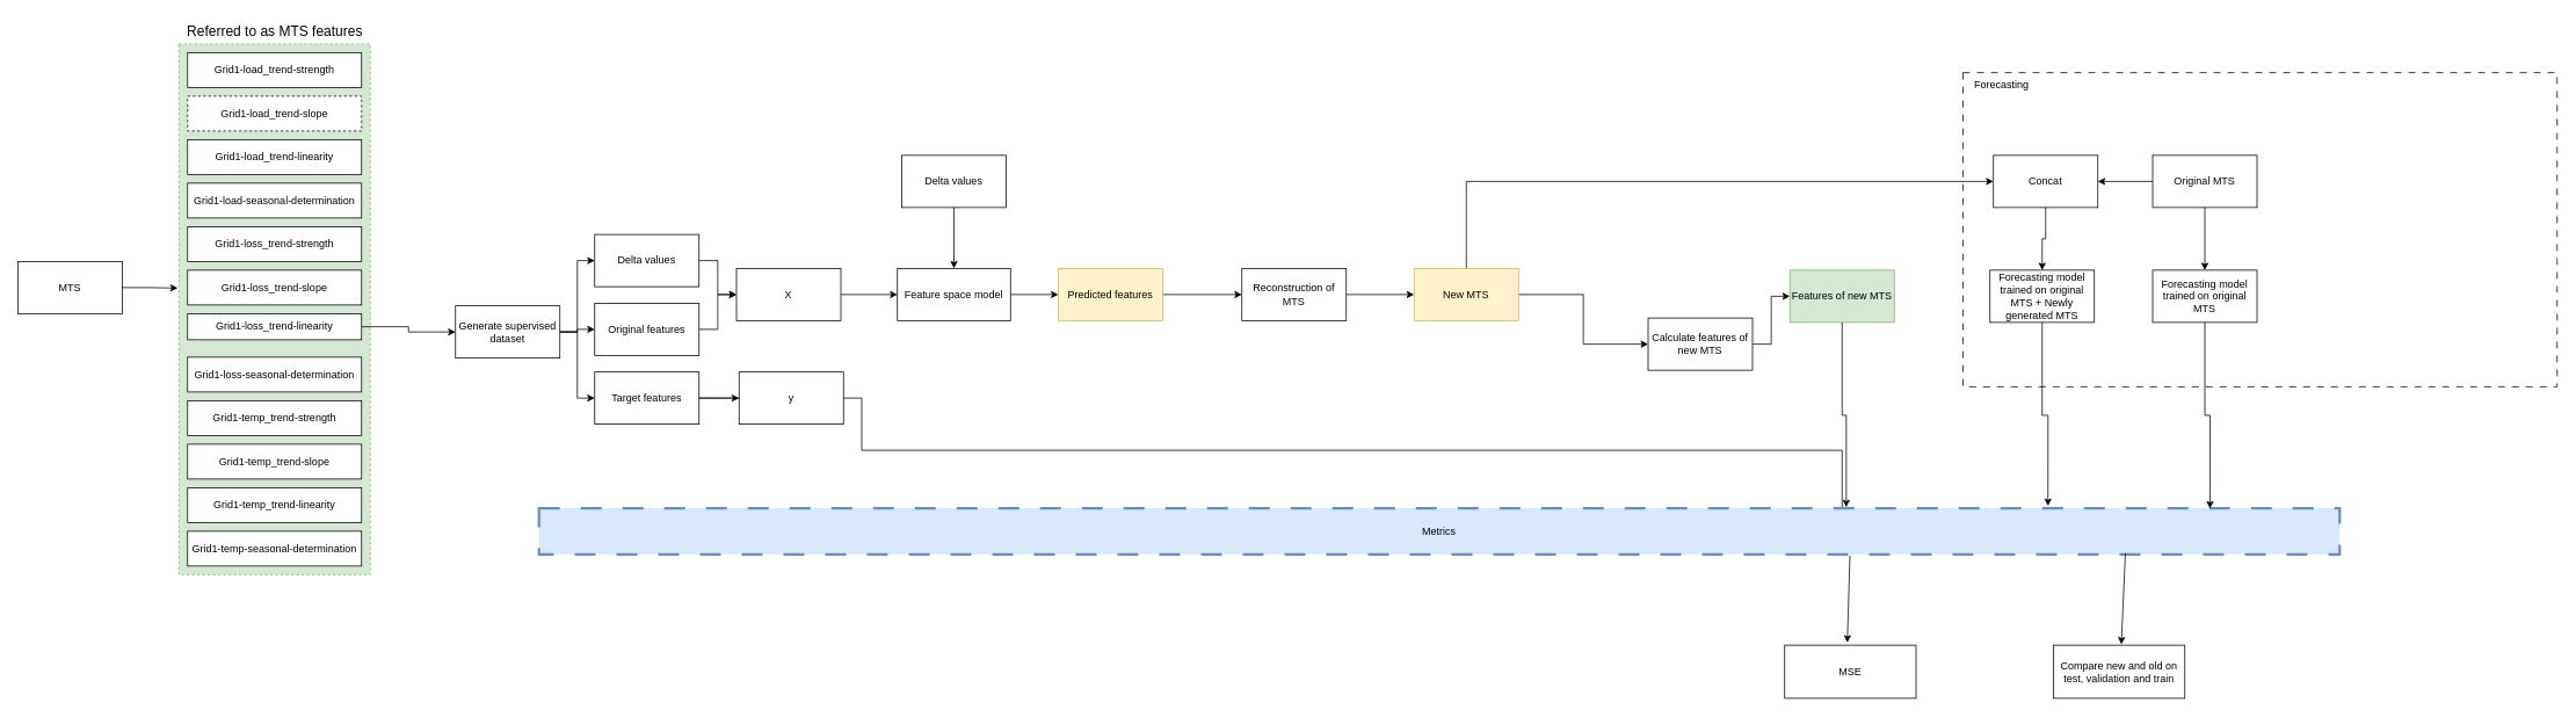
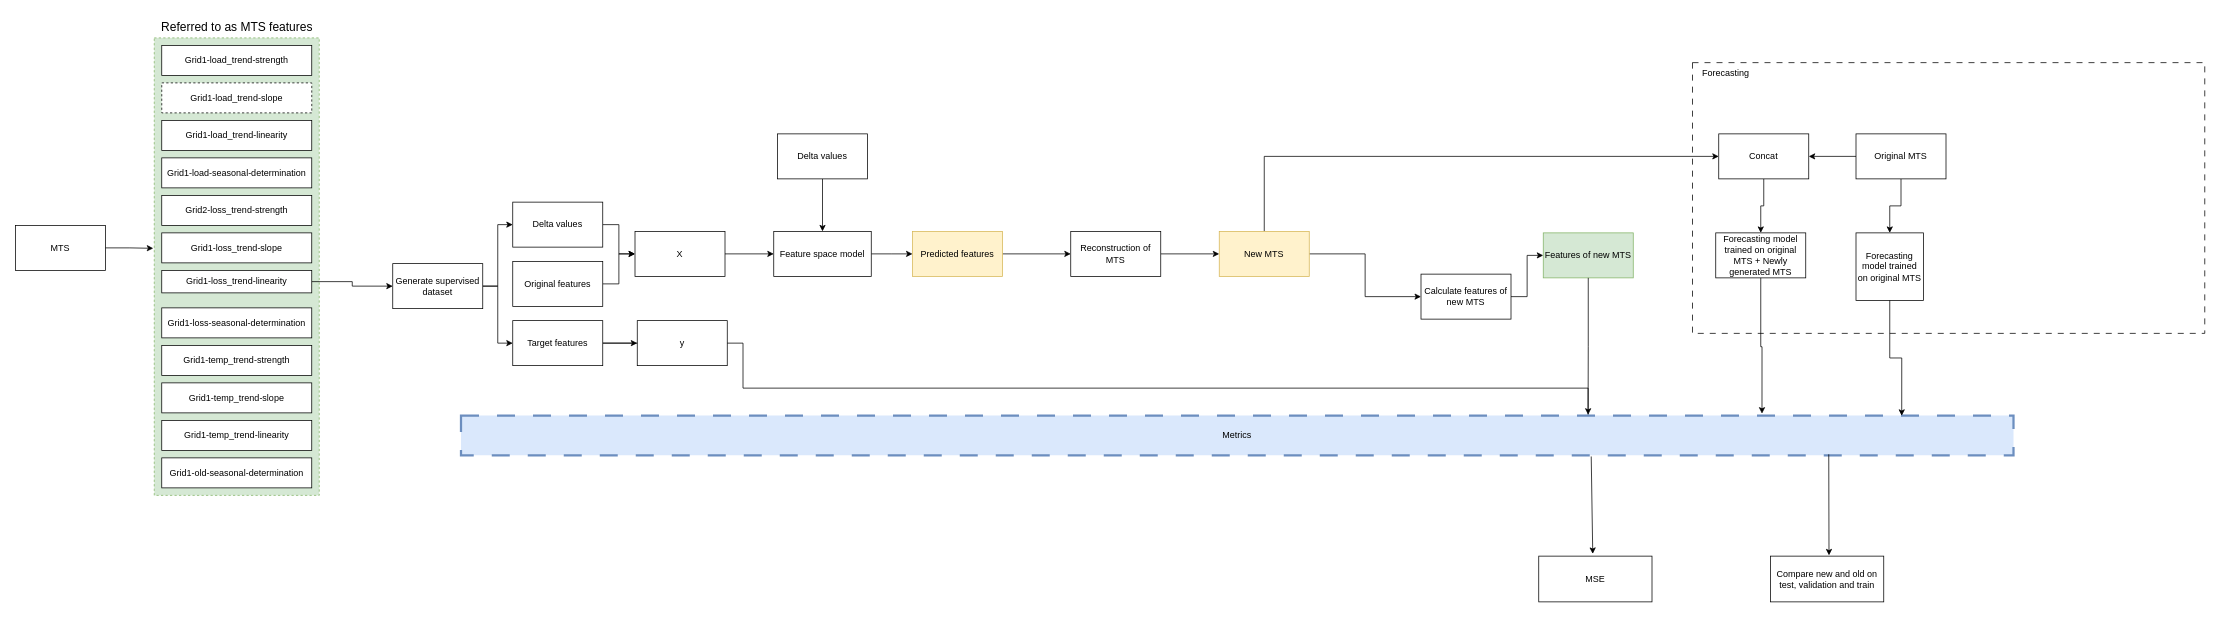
- <mxCell id="10" value="Grid1-loss_trend-strength" style="rounded=0;whiteSpace=wrap;html=1;" vertex="1" parent="1"><mxGeometry x="215" y="260" width="200" height="40" as="geometry" /></mxCell>
+ <mxCell id="10" value="Grid2-loss_trend-strength" style="rounded=0;whiteSpace=wrap;html=1;" vertex="1" parent="1"><mxGeometry x="215" y="260" width="200" height="40" as="geometry" /></mxCell>
- <mxCell id="51" value="Forecasting model trained on original MTS" style="rounded=0;whiteSpace=wrap;html=1;" vertex="1" parent="1"><mxGeometry x="2474" y="310" width="120" height="60" as="geometry" /></mxCell>
+ <mxCell id="51" value="Forecasting model trained on original MTS" style="rounded=0;whiteSpace=wrap;html=1;" vertex="1" parent="1"><mxGeometry x="2474" y="310" width="90" height="90" as="geometry" /></mxCell>
- <mxCell id="26" style="edgeStyle=orthogonalEdgeStyle;rounded=0;orthogonalLoop=1;jettySize=auto;html=1;exitX=1;exitY=0.5;exitDx=0;exitDy=0;entryX=0;entryY=0.5;entryDx=0;entryDy=0;" edge="1" parent="1" source="28" target="35"><mxGeometry relative="1" as="geometry" /></mxCell>
- <mxCell id="39" value="Metrics" style="rounded=0;whiteSpace=wrap;html=1;fillColor=#dae8fc;strokeColor=#6c8ebf;gradientColor=none;dashed=1;dashPattern=8 8;strokeWidth=3;" vertex="1" parent="1"><mxGeometry x="619" y="583.5" width="2070" height="53" as="geometry" /></mxCell>
+ <mxCell id="39" value="Metrics" style="rounded=0;whiteSpace=wrap;html=1;fillColor=#dae8fc;strokeColor=#6c8ebf;gradientColor=none;dashed=1;dashPattern=8 8;strokeWidth=3;" vertex="1" parent="1"><mxGeometry x="614" y="553.5" width="2070" height="53" as="geometry" /></mxCell>
- <mxCell id="14" value="Grid1-temp-seasonal-determination" style="rounded=0;whiteSpace=wrap;html=1;" vertex="1" parent="1"><mxGeometry x="215" y="610" width="200" height="40" as="geometry" /></mxCell>
+ <mxCell id="14" value="Grid1-old-seasonal-determination" style="rounded=0;whiteSpace=wrap;html=1;" vertex="1" parent="1"><mxGeometry x="215" y="610" width="200" height="40" as="geometry" /></mxCell>
